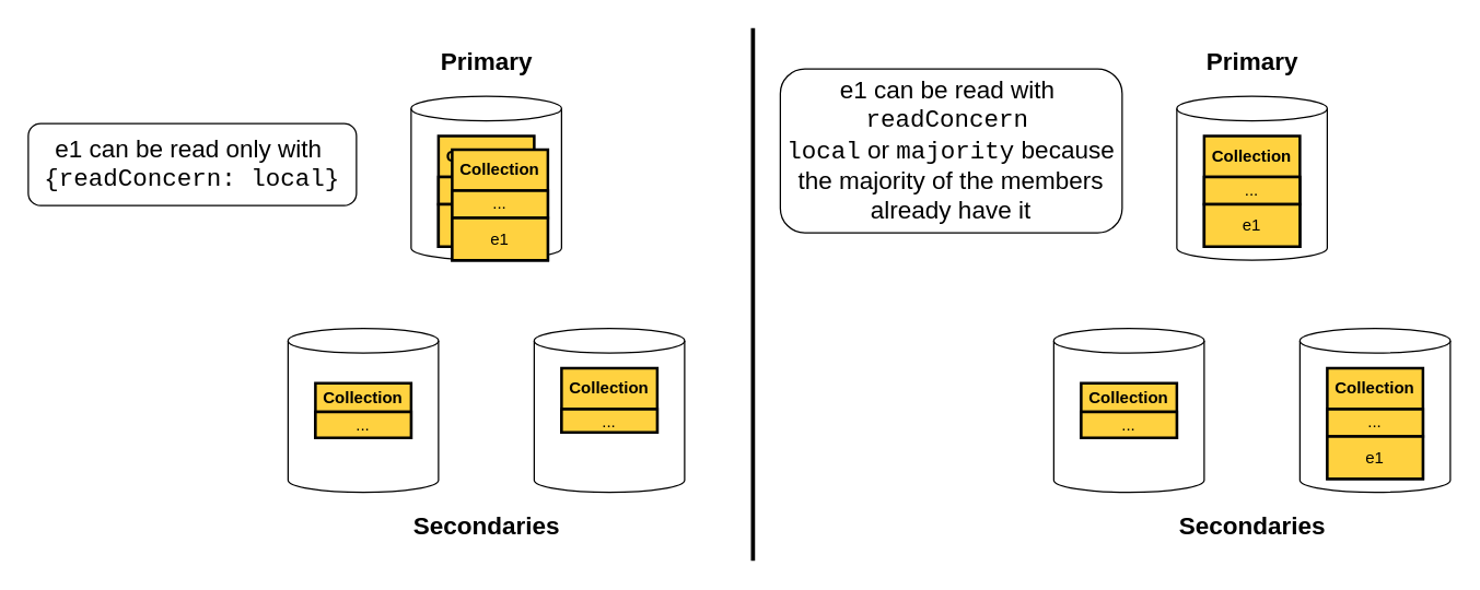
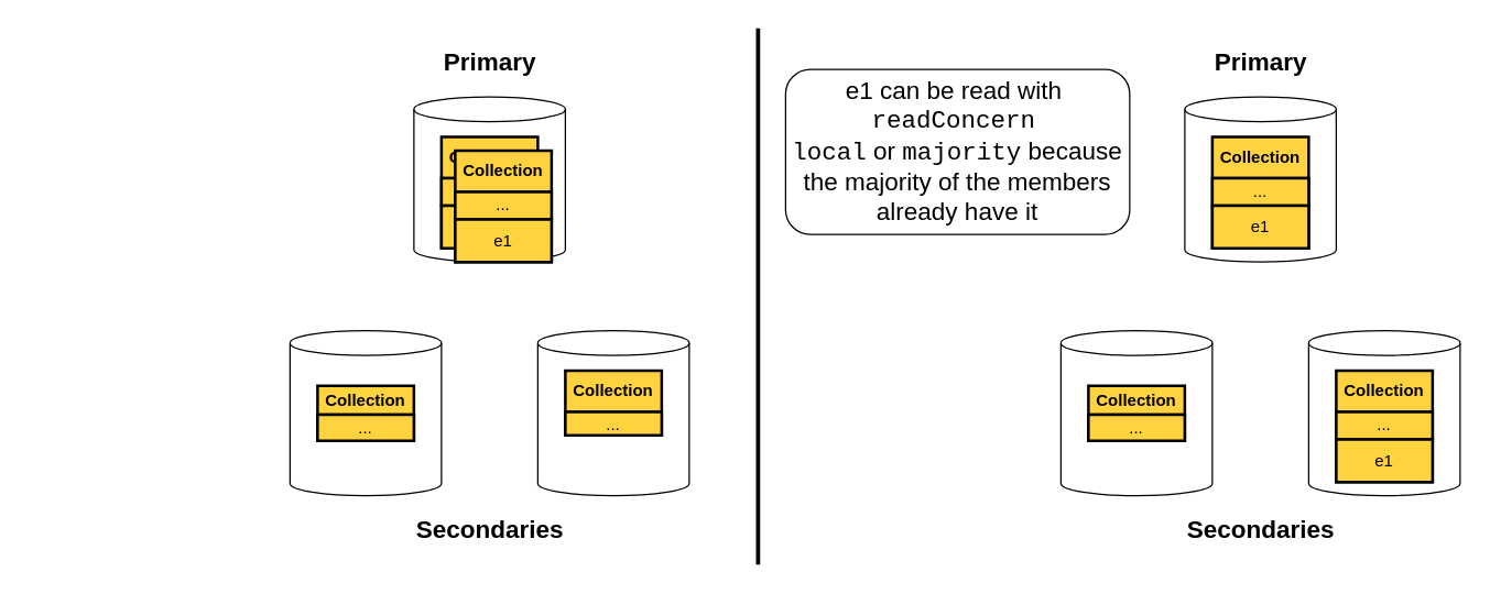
- <mxCell id="37" value="&lt;span style=&quot;font-size: 18px&quot;&gt;e1 can be read only with&amp;nbsp;&lt;/span&gt;&lt;br style=&quot;font-size: 18px&quot;&gt;&lt;font face=&quot;Courier New&quot; style=&quot;font-size: 18px&quot;&gt;{readConcern: local}&lt;/font&gt;" style="rounded=1;whiteSpace=wrap;html=1;" parent="1" vertex="1"><mxGeometry x="20" y="90" width="240" height="60" as="geometry" /></mxCell>
